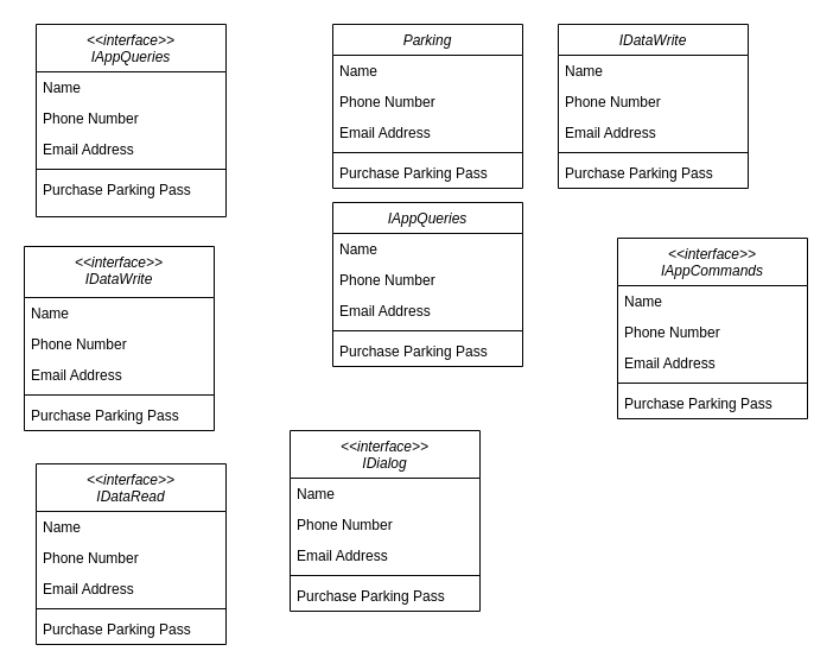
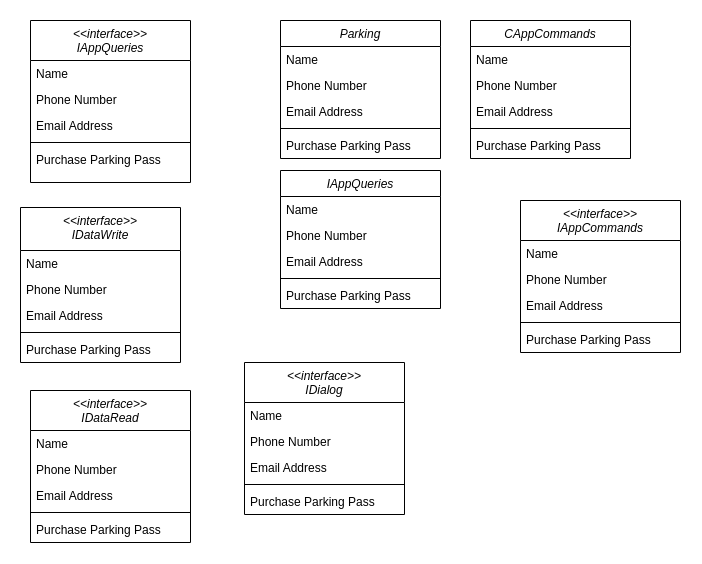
- <mxCell id="38" value="IDataWrite" style="swimlane;fontStyle=2;align=center;verticalAlign=top;childLayout=stackLayout;horizontal=1;startSize=26;horizontalStack=0;resizeParent=1;resizeLast=0;collapsible=1;marginBottom=0;rounded=0;shadow=0;strokeWidth=1;" vertex="1" parent="1"><mxGeometry x="470" y="20" width="160" height="138" as="geometry"><mxRectangle x="230" y="140" width="160" height="26" as="alternateBounds" /></mxGeometry></mxCell>
+ <mxCell id="38" value="CAppCommands" style="swimlane;fontStyle=2;align=center;verticalAlign=top;childLayout=stackLayout;horizontal=1;startSize=26;horizontalStack=0;resizeParent=1;resizeLast=0;collapsible=1;marginBottom=0;rounded=0;shadow=0;strokeWidth=1;" vertex="1" parent="1"><mxGeometry x="470" y="20" width="160" height="138" as="geometry"><mxRectangle x="230" y="140" width="160" height="26" as="alternateBounds" /></mxGeometry></mxCell>
